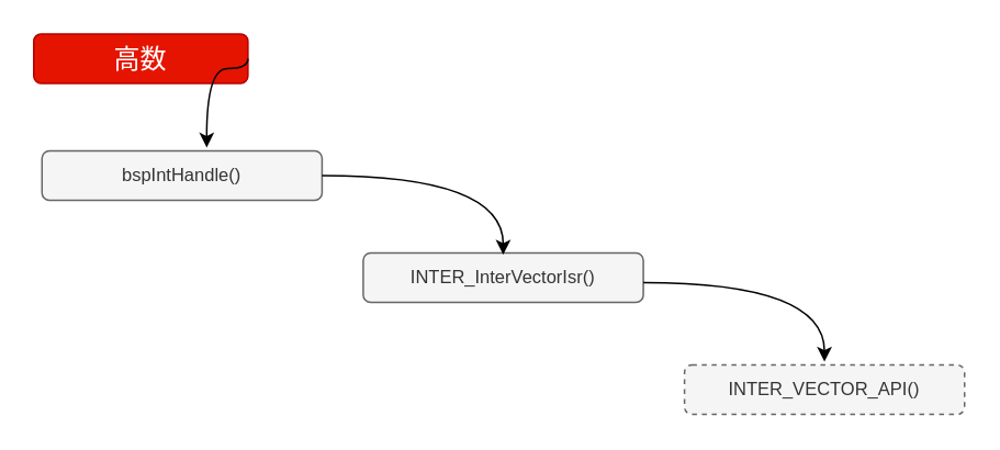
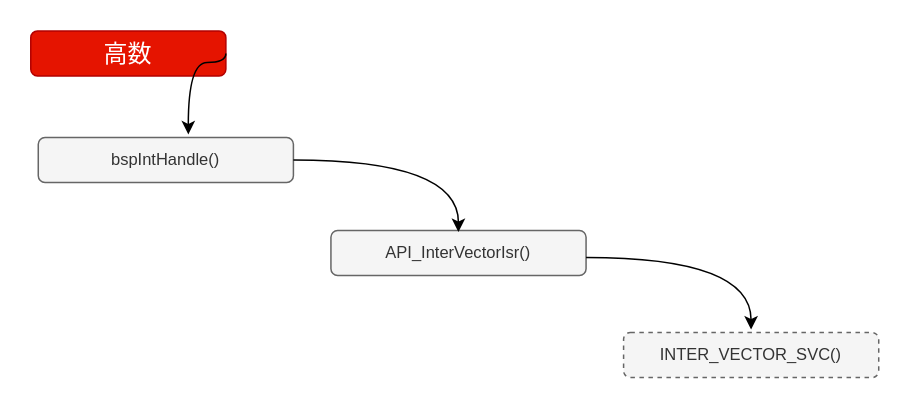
- <mxCell id="3" value="&lt;span style=&quot;font-size: 11px&quot;&gt;INTER_InterVectorIsr()&lt;/span&gt;" style="rounded=1;whiteSpace=wrap;html=1;labelBackgroundColor=none;strokeColor=#666666;fillColor=#f5f5f5;fontSize=11;fontColor=#333333;align=center;" vertex="1" parent="1"><mxGeometry x="220" y="153" width="170" height="30" as="geometry" /></mxCell>
+ <mxCell id="3" value="&lt;span style=&quot;font-size: 11px&quot;&gt;API_InterVectorIsr()&lt;/span&gt;" style="rounded=1;whiteSpace=wrap;html=1;labelBackgroundColor=none;strokeColor=#666666;fillColor=#f5f5f5;fontSize=11;fontColor=#333333;align=center;" vertex="1" parent="1"><mxGeometry x="220" y="153" width="170" height="30" as="geometry" /></mxCell>
- <mxCell id="5" value="&lt;span style=&quot;font-size: 11px&quot;&gt;INTER_VECTOR_API()&lt;/span&gt;" style="rounded=1;whiteSpace=wrap;html=1;labelBackgroundColor=none;strokeColor=#666666;fillColor=#f5f5f5;fontSize=11;fontColor=#333333;align=center;dashed=1;" vertex="1" parent="1"><mxGeometry x="415" y="221" width="170" height="30" as="geometry" /></mxCell>
+ <mxCell id="5" value="&lt;span style=&quot;font-size: 11px&quot;&gt;INTER_VECTOR_SVC()&lt;/span&gt;" style="rounded=1;whiteSpace=wrap;html=1;labelBackgroundColor=none;strokeColor=#666666;fillColor=#f5f5f5;fontSize=11;fontColor=#333333;align=center;dashed=1;" vertex="1" parent="1"><mxGeometry x="415" y="221" width="170" height="30" as="geometry" /></mxCell>
